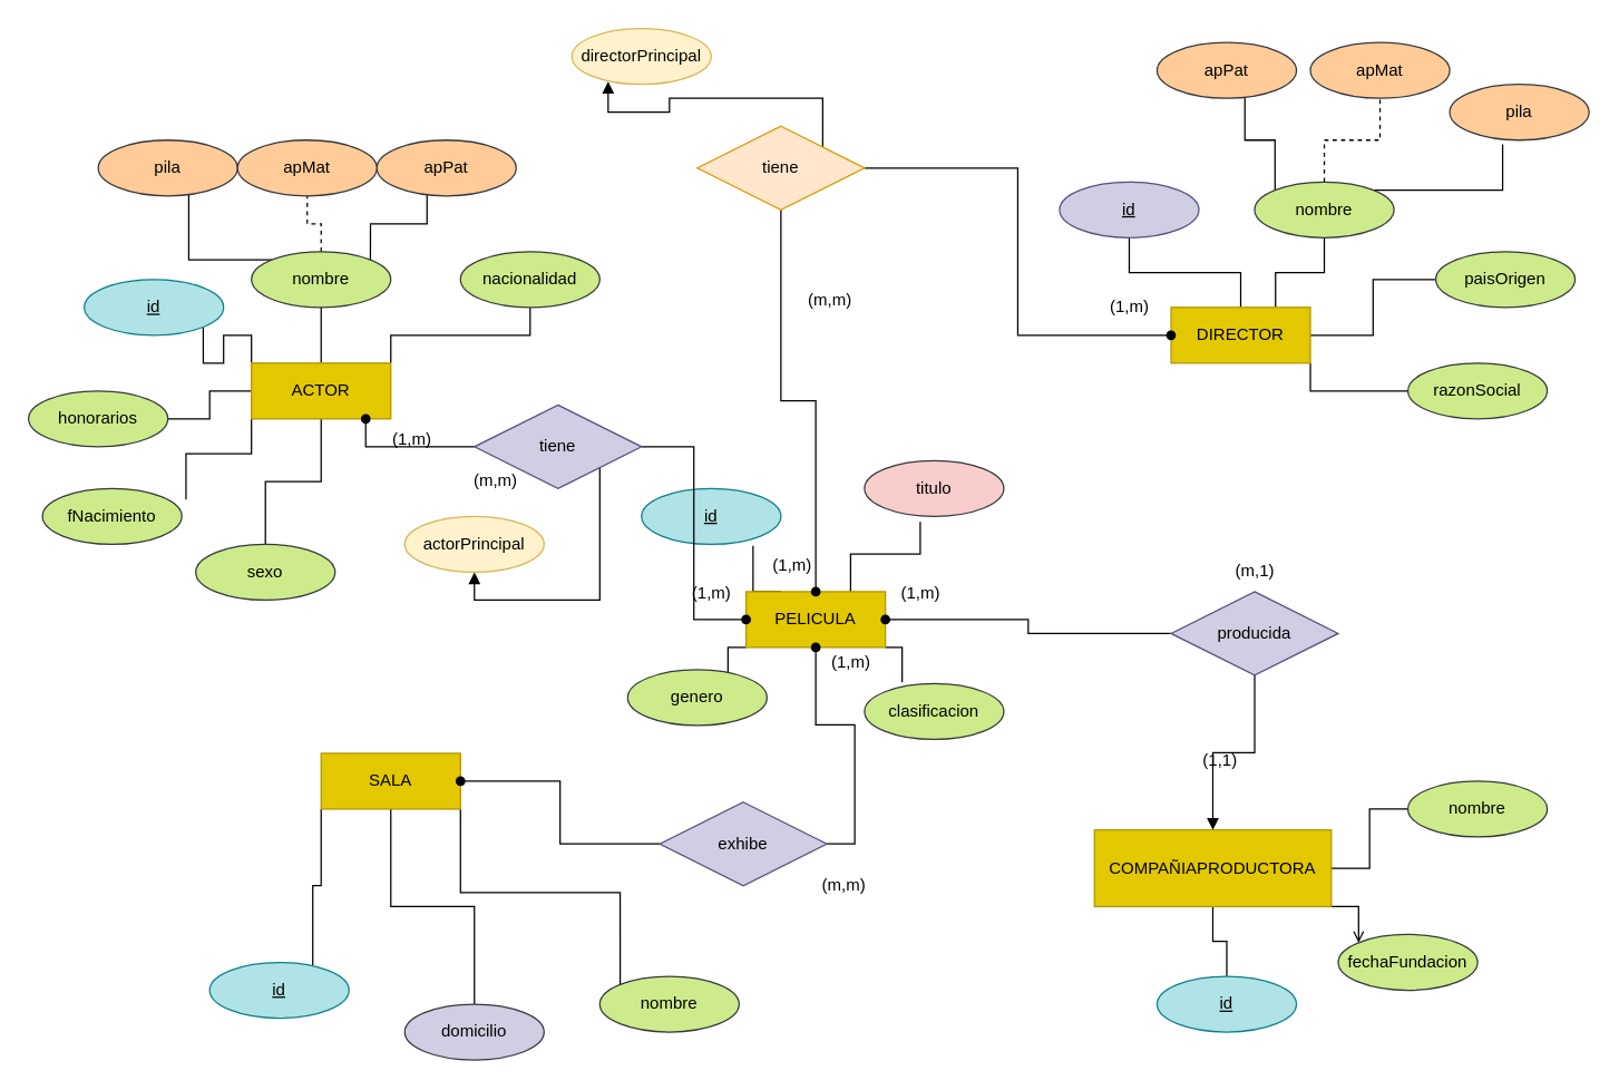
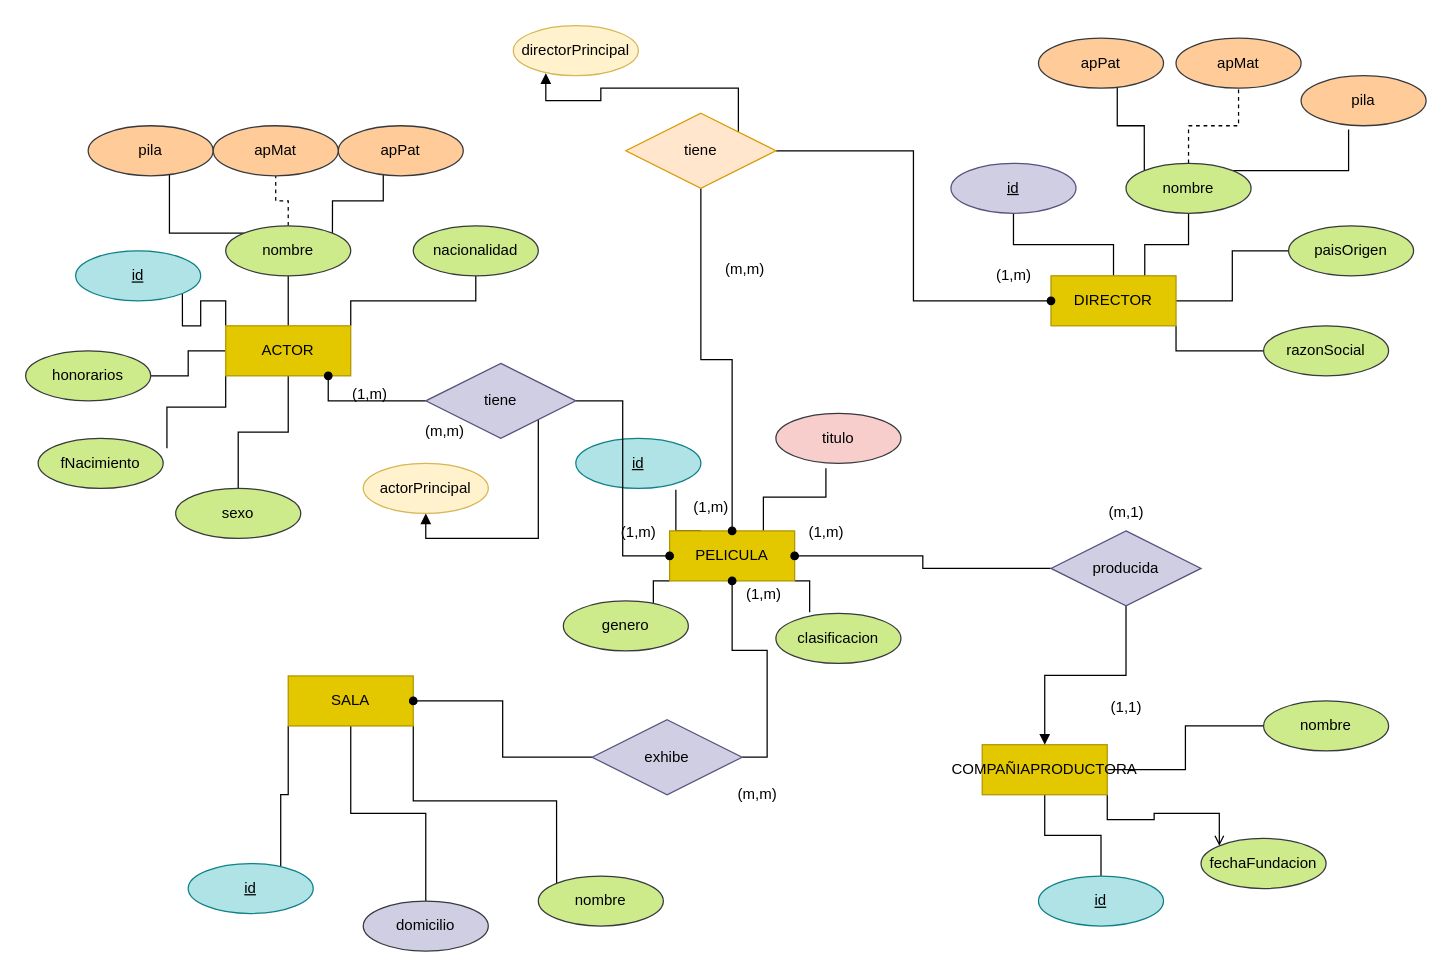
- <mxCell id="80" value="(1,1)" style="text;html=1;align=center;verticalAlign=middle;resizable=0;points=[];autosize=1;strokeColor=none;fillColor=none;" parent="1" vertex="1"><mxGeometry x="850" y="530" width="50" height="30" as="geometry" /></mxCell>
+ <mxCell id="80" value="(1,1)" style="text;html=1;align=center;verticalAlign=middle;resizable=0;points=[];autosize=1;strokeColor=none;fillColor=none;" parent="1" vertex="1"><mxGeometry x="875" y="550" width="50" height="30" as="geometry" /></mxCell>
- <mxCell id="26" value="COMPAÑIAPRODUCTORA&lt;br&gt;" style="whiteSpace=wrap;html=1;align=center;fillColor=#e3c800;strokeColor=#B09500;fontColor=#000000;" parent="1" vertex="1"><mxGeometry x="785" y="595" width="170" height="55" as="geometry" /></mxCell>
+ <mxCell id="26" value="COMPAÑIAPRODUCTORA&lt;br&gt;" style="whiteSpace=wrap;html=1;align=center;fillColor=#e3c800;strokeColor=#B09500;fontColor=#000000;" parent="1" vertex="1"><mxGeometry x="785" y="595" width="100" height="40" as="geometry" /></mxCell>
